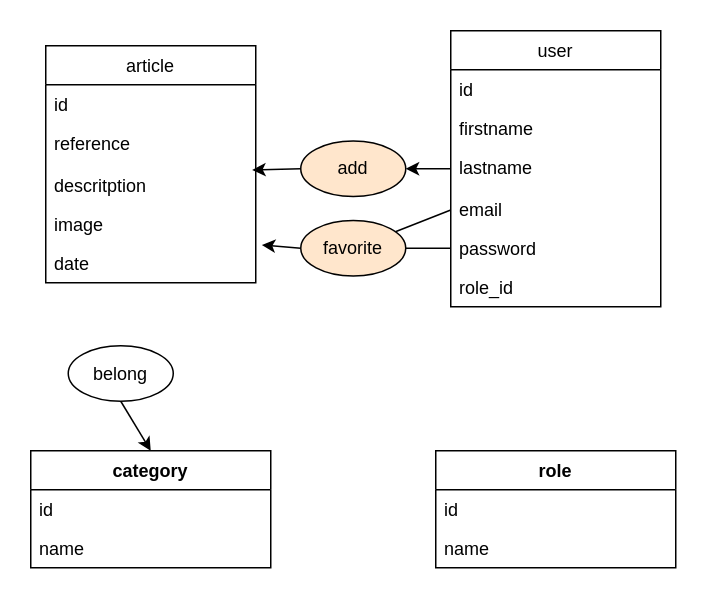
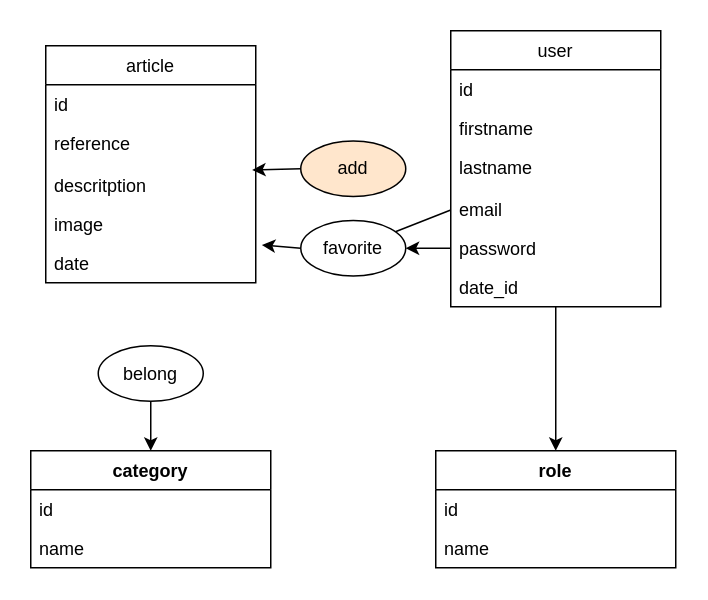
- <mxCell id="2" style="edgeStyle=none;html=1;" edge="1" parent="1" source="4" target="25"><mxGeometry relative="1" as="geometry" /></mxCell>
+ <mxCell id="2" style="edgeStyle=none;html=1;entryX=0.5;entryY=0;entryDx=0;entryDy=0;" edge="1" parent="1" source="4" target="21"><mxGeometry relative="1" as="geometry" /></mxCell>
- <mxCell id="28" value="favorite" style="ellipse;whiteSpace=wrap;html=1;fillColor=#ffe6cc;" vertex="1" parent="1"><mxGeometry x="200" y="146.5" width="70" height="37" as="geometry" /></mxCell>
+ <mxCell id="28" value="favorite" style="ellipse;whiteSpace=wrap;html=1;" vertex="1" parent="1"><mxGeometry x="200" y="146.5" width="70" height="37" as="geometry" /></mxCell>
- <mxCell id="27" value="" style="edgeStyle=none;html=1;exitX=0;exitY=0.5;exitDx=0;exitDy=0;entryX=1;entryY=0.5;entryDx=0;entryDy=0;endArrow=none;" edge="1" parent="1" source="9" target="28"><mxGeometry relative="1" as="geometry"><mxPoint x="300" y="165" as="sourcePoint" /><mxPoint x="174.06" y="164.806" as="targetPoint" /></mxGeometry></mxCell>
+ <mxCell id="27" value="" style="edgeStyle=none;html=1;exitX=0;exitY=0.5;exitDx=0;exitDy=0;entryX=1;entryY=0.5;entryDx=0;entryDy=0;endArrow=classic;" edge="1" parent="1" source="9" target="28"><mxGeometry relative="1" as="geometry"><mxPoint x="300" y="165" as="sourcePoint" /><mxPoint x="174.06" y="164.806" as="targetPoint" /></mxGeometry></mxCell>
- <mxCell id="10" value="role_id" style="text;strokeColor=none;fillColor=none;align=left;verticalAlign=top;spacingLeft=4;spacingRight=4;overflow=hidden;rotatable=0;points=[[0,0.5],[1,0.5]];portConstraint=eastwest;" vertex="1" parent="4"><mxGeometry y="158" width="140" height="26" as="geometry" /></mxCell>
+ <mxCell id="10" value="date_id" style="text;strokeColor=none;fillColor=none;align=left;verticalAlign=top;spacingLeft=4;spacingRight=4;overflow=hidden;rotatable=0;points=[[0,0.5],[1,0.5]];portConstraint=eastwest;" vertex="1" parent="4"><mxGeometry y="158" width="140" height="26" as="geometry" /></mxCell>
- <mxCell id="29" value="belong" style="ellipse;whiteSpace=wrap;html=1;" vertex="1" parent="1"><mxGeometry x="45" y="230" width="70" height="37" as="geometry" /></mxCell>
+ <mxCell id="29" value="belong" style="ellipse;whiteSpace=wrap;html=1;" vertex="1" parent="1"><mxGeometry x="65" y="230" width="70" height="37" as="geometry" /></mxCell>
